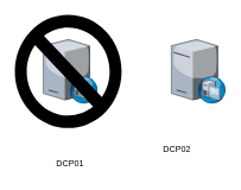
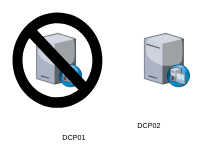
- <mxCell id="5" value="DCP01" style="text;html=1;strokeColor=none;fillColor=none;align=center;verticalAlign=middle;whiteSpace=wrap;rounded=0;" parent="1" vertex="1"><mxGeometry x="68" y="215" width="60" height="30" as="geometry" /></mxCell>
+ <mxCell id="5" value="DCP01" style="text;html=1;strokeColor=none;fillColor=none;align=center;verticalAlign=middle;whiteSpace=wrap;rounded=0;" parent="1" vertex="1"><mxGeometry x="93" y="215" width="60" height="30" as="geometry" /></mxCell>
